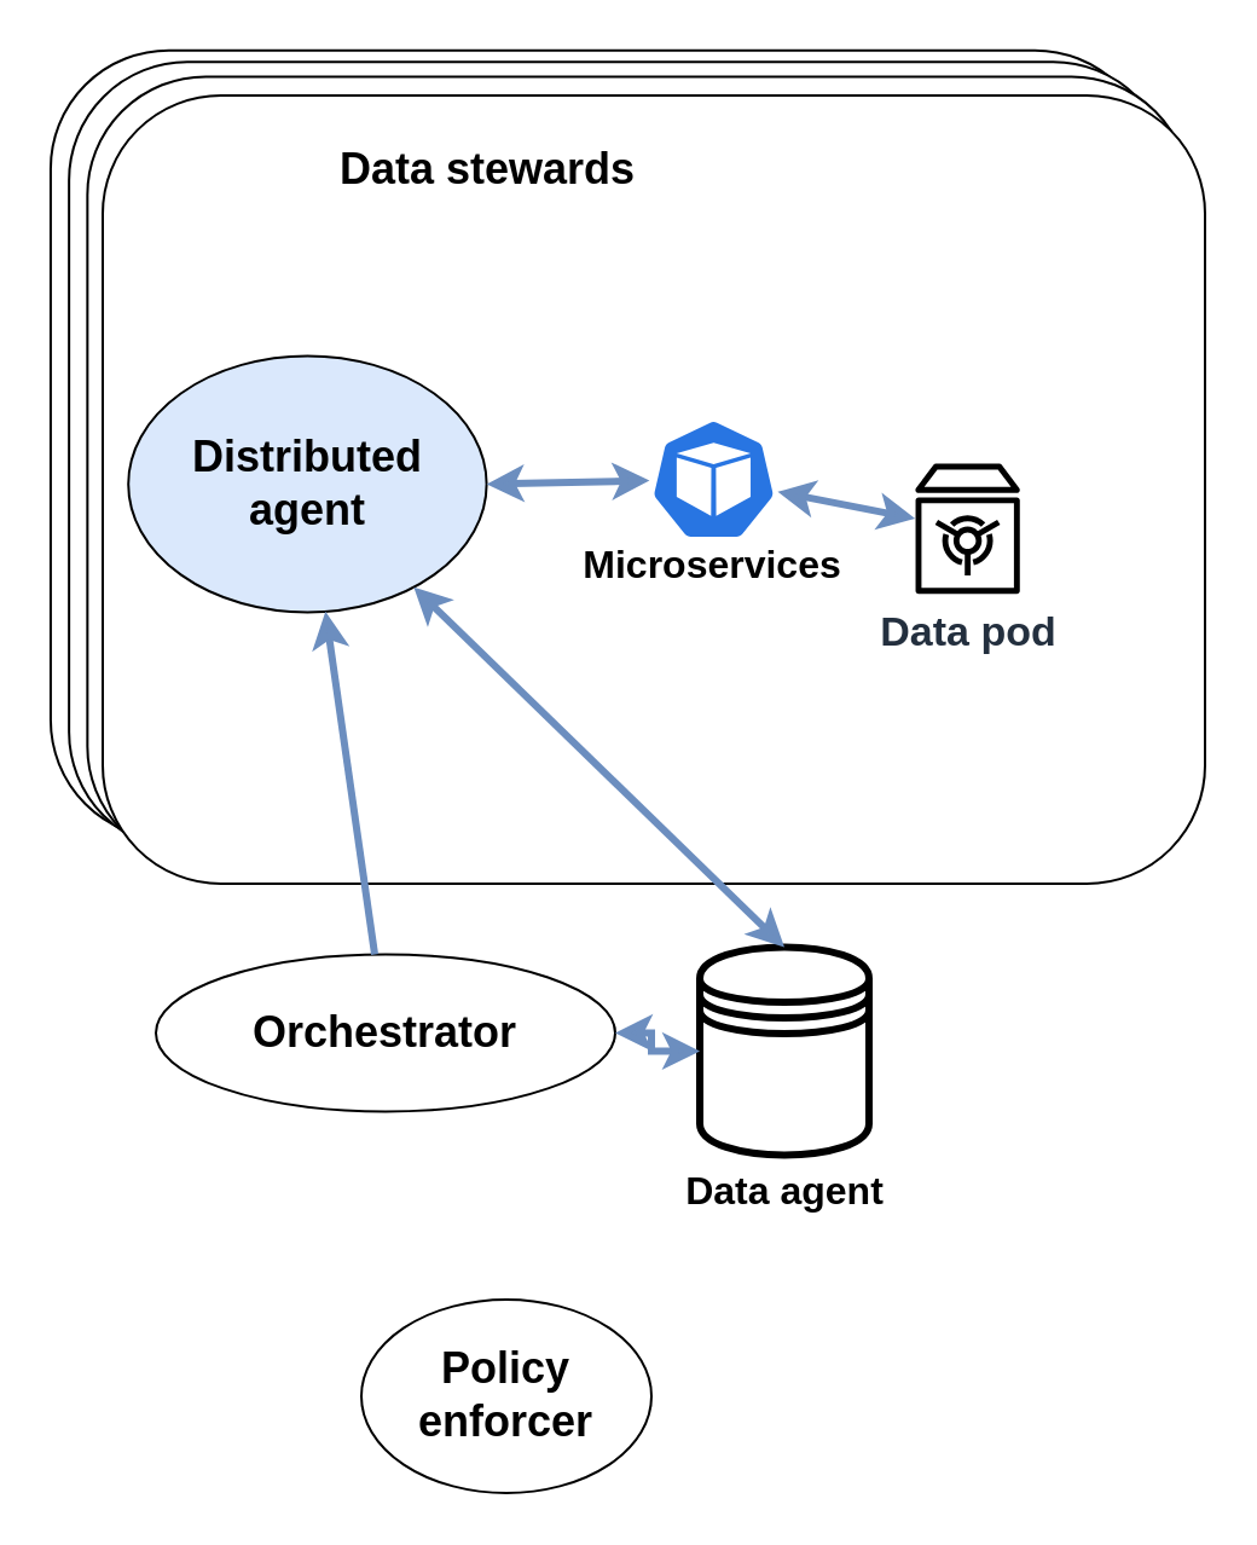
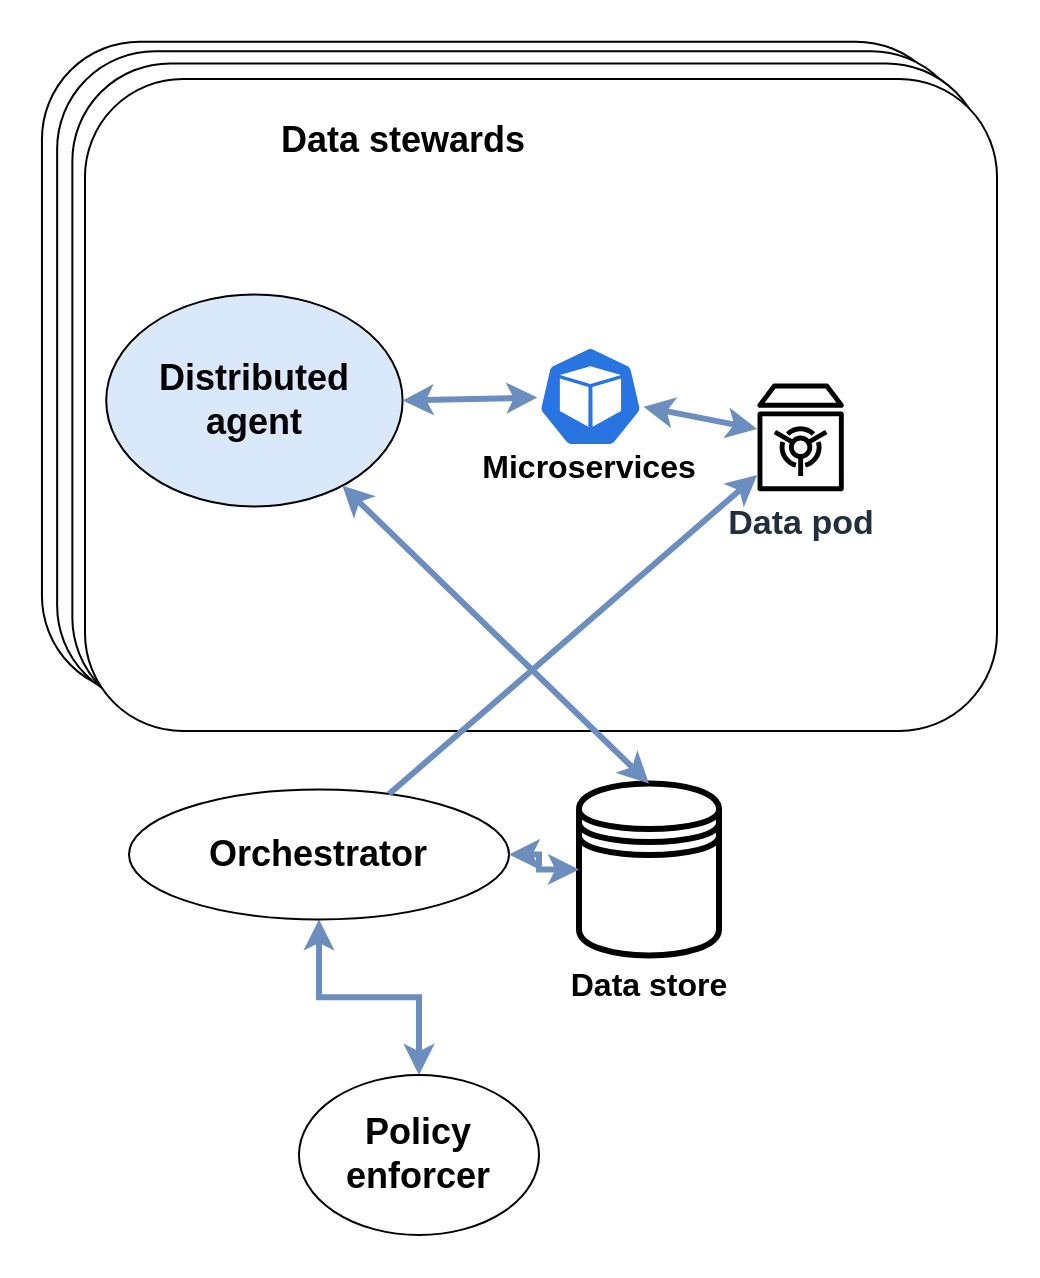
- <mxCell id="22" style="rounded=0;orthogonalLoop=1;jettySize=auto;html=1;strokeWidth=3;fillColor=#dae8fc;strokeColor=#6c8ebf;" edge="1" parent="1" source="3" target="12"><mxGeometry relative="1" as="geometry" /></mxCell>
+ <mxCell id="22" style="rounded=0;orthogonalLoop=1;jettySize=auto;html=1;strokeWidth=3;fillColor=#dae8fc;strokeColor=#6c8ebf;" edge="1" parent="1" source="3" target="11"><mxGeometry relative="1" as="geometry" /></mxCell>
- <mxCell id="19" value="&lt;font style=&quot;font-size: 16px;&quot;&gt;&lt;b&gt;Data agent&lt;/b&gt;&lt;/font&gt;" style="text;html=1;strokeColor=none;fillColor=none;align=center;verticalAlign=middle;whiteSpace=wrap;rounded=0;" parent="17" vertex="1"><mxGeometry x="-7.5" y="86" width="85" height="30" as="geometry" /></mxCell>
+ <mxCell id="19" value="&lt;font style=&quot;font-size: 16px;&quot;&gt;&lt;b&gt;Data store&lt;/b&gt;&lt;/font&gt;" style="text;html=1;strokeColor=none;fillColor=none;align=center;verticalAlign=middle;whiteSpace=wrap;rounded=0;" parent="17" vertex="1"><mxGeometry x="-7.5" y="86" width="85" height="30" as="geometry" /></mxCell>
+ <mxCell id="2" style="edgeStyle=orthogonalEdgeStyle;rounded=0;orthogonalLoop=1;jettySize=auto;html=1;strokeWidth=3;startArrow=classic;startFill=1;fillColor=#dae8fc;strokeColor=#6c8ebf;" edge="1" parent="1" source="3" target="4"><mxGeometry relative="1" as="geometry" /></mxCell>
